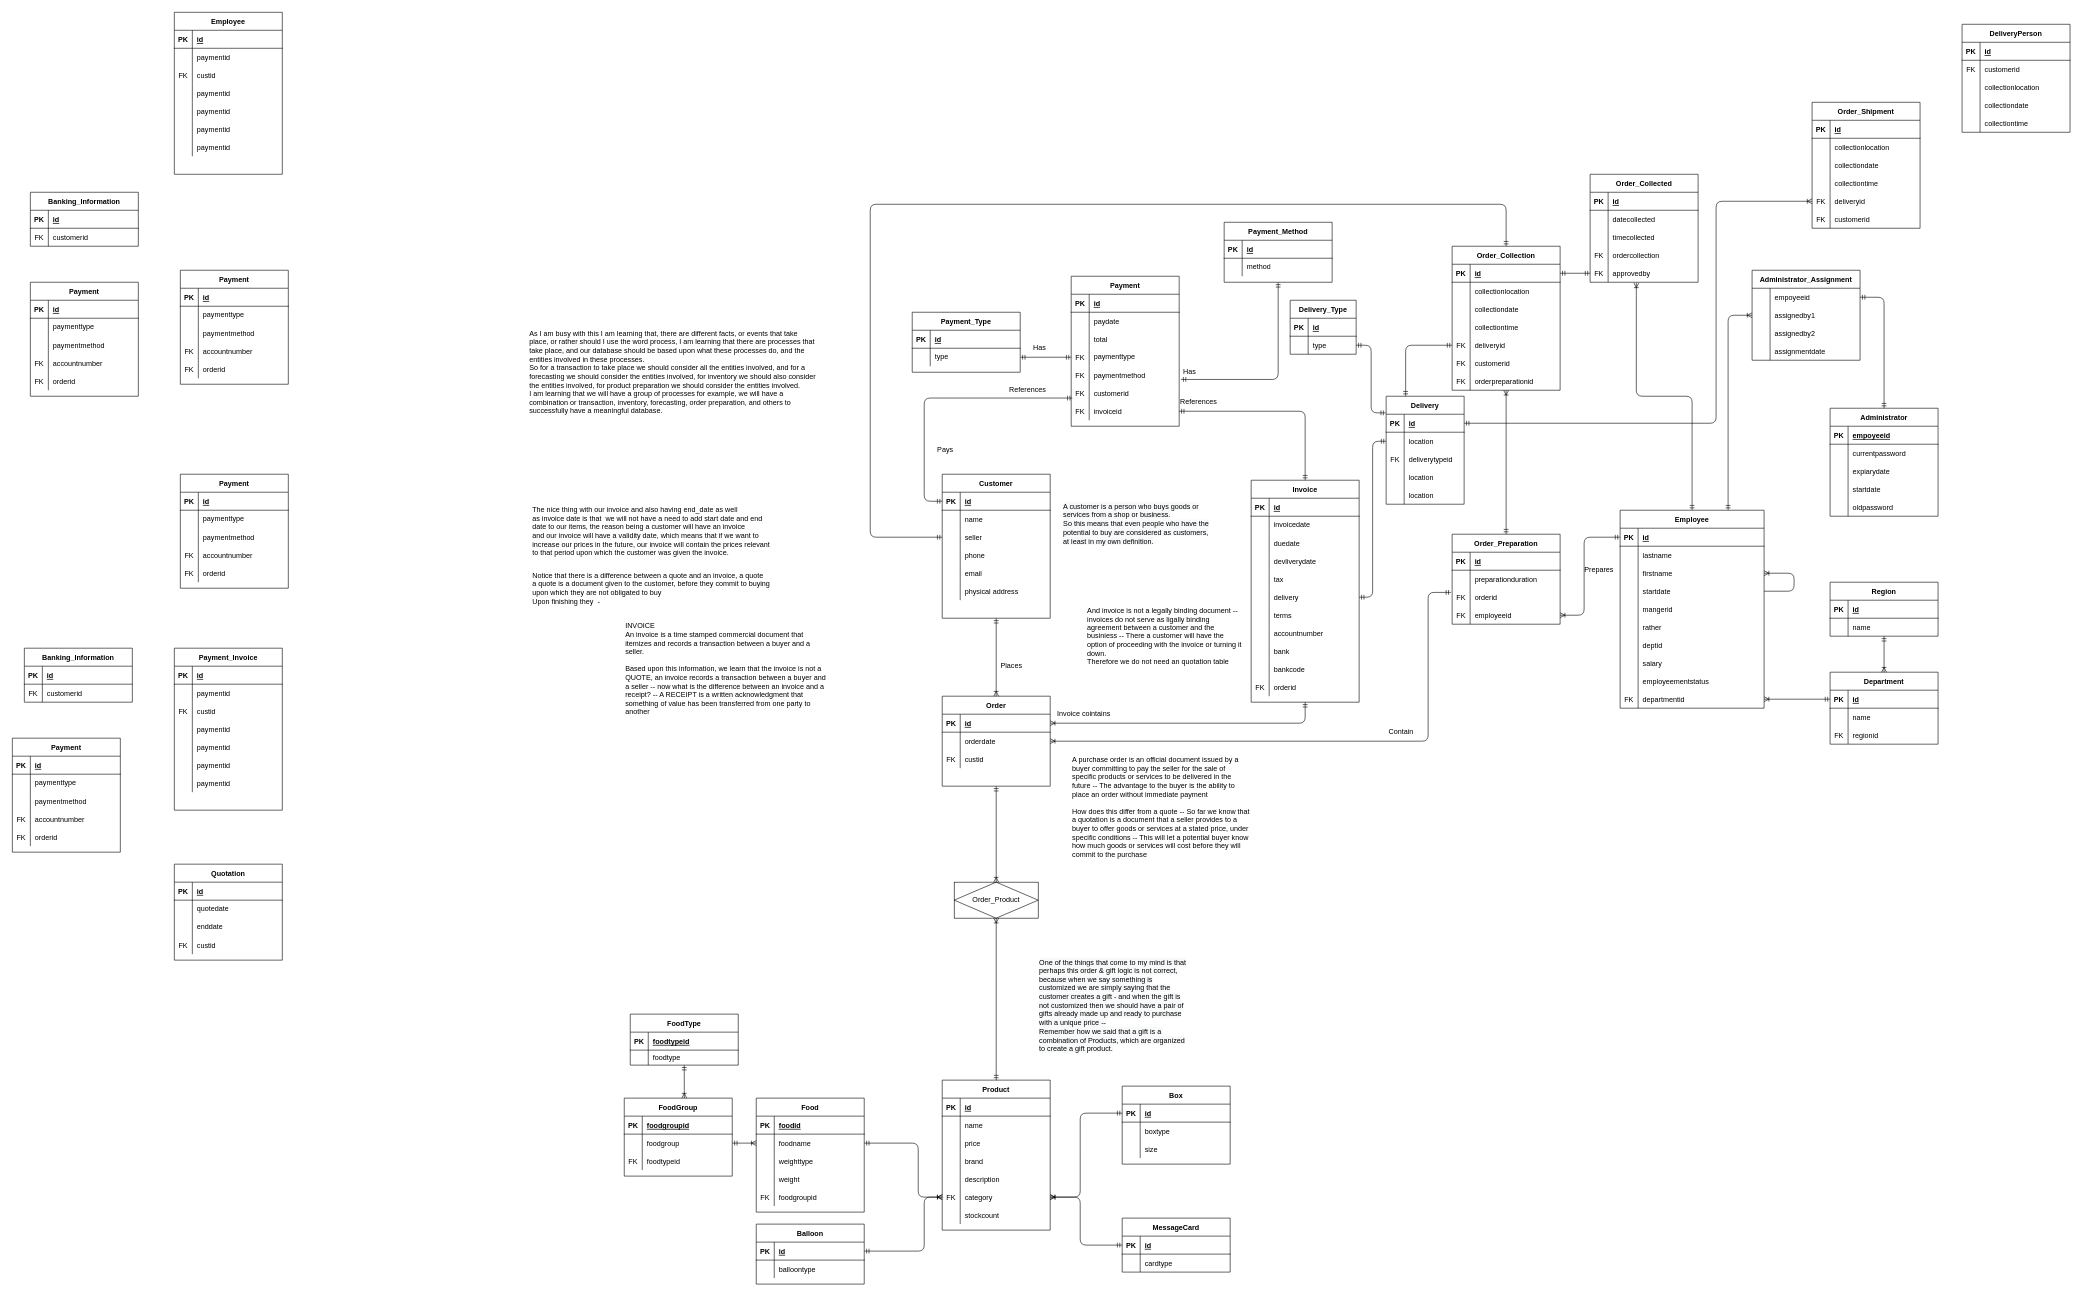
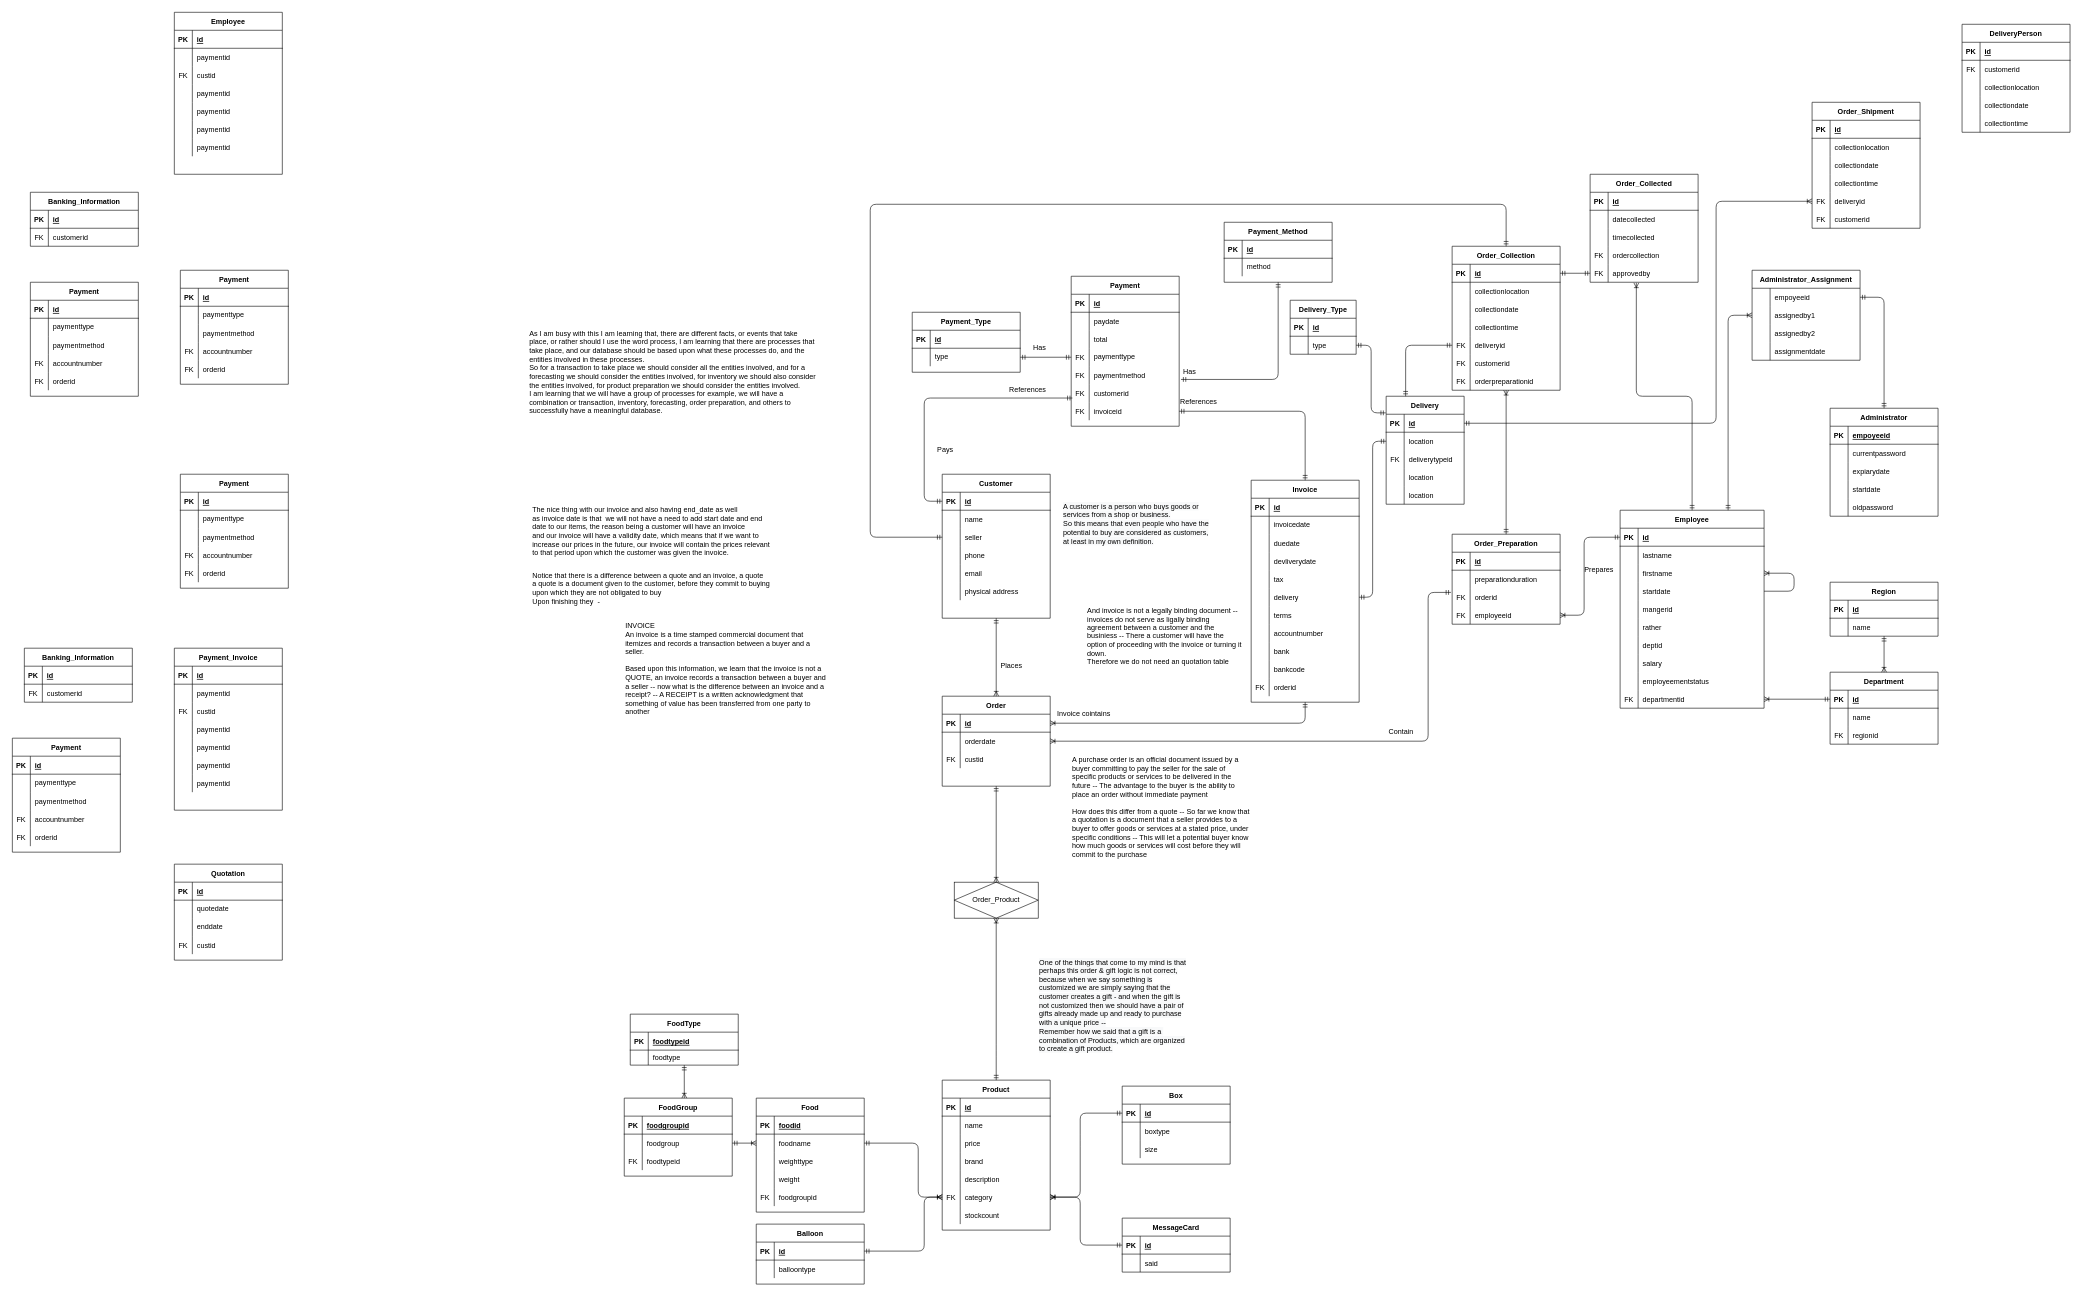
- <mxCell id="66" value="cardtype" style="shape=partialRectangle;connectable=0;fillColor=none;top=0;left=0;bottom=0;right=0;align=left;spacingLeft=6;overflow=hidden;" parent="64" vertex="1"><mxGeometry x="30" width="150" height="30" as="geometry" /></mxCell>
+ <mxCell id="66" value="said" style="shape=partialRectangle;connectable=0;fillColor=none;top=0;left=0;bottom=0;right=0;align=left;spacingLeft=6;overflow=hidden;" parent="64" vertex="1"><mxGeometry x="30" width="150" height="30" as="geometry" /></mxCell>
